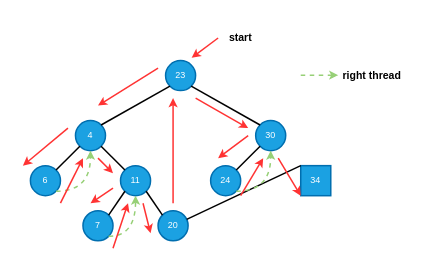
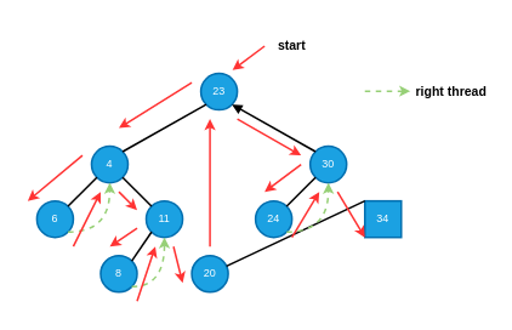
- <mxCell id="13" value="" style="endArrow=none;html=1;strokeColor=#000000;strokeWidth=2;entryX=1;entryY=1;entryDx=0;entryDy=0;exitX=0;exitY=0;exitDx=0;exitDy=0;" edge="1" parent="1" source="5" target="3"><mxGeometry width="50" height="50" relative="1" as="geometry"><mxPoint x="144.142" y="175.858" as="sourcePoint" /><mxPoint x="235.858" y="124.142" as="targetPoint" /></mxGeometry></mxCell>
+ <mxCell id="13" value="" style="endArrow=block;html=1;strokeColor=#000000;strokeWidth=2;entryX=1;entryY=1;entryDx=0;entryDy=0;exitX=0;exitY=0;exitDx=0;exitDy=0;" edge="1" parent="1" source="5" target="3"><mxGeometry width="50" height="50" relative="1" as="geometry"><mxPoint x="144.142" y="175.858" as="sourcePoint" /><mxPoint x="235.858" y="124.142" as="targetPoint" /></mxGeometry></mxCell>
- <mxCell id="18" value="" style="endArrow=none;html=1;strokeColor=#000000;strokeWidth=2;entryX=1;entryY=1;entryDx=0;entryDy=0;exitX=0;exitY=0;exitDx=0;exitDy=0;" edge="1" parent="1" source="11" target="7"><mxGeometry width="50" height="50" relative="1" as="geometry"><mxPoint x="194.142" y="225.858" as="sourcePoint" /><mxPoint x="285.858" y="174.142" as="targetPoint" /></mxGeometry></mxCell>
- <mxCell id="10" value="7" style="ellipse;whiteSpace=wrap;html=1;aspect=fixed;strokeColor=#006EAF;strokeWidth=2;fillColor=#1ba1e2;fontColor=#ffffff;" vertex="1" parent="1"><mxGeometry x="110" y="280" width="40" height="40" as="geometry" /></mxCell>
+ <mxCell id="10" value="8" style="ellipse;whiteSpace=wrap;html=1;aspect=fixed;strokeColor=#006EAF;strokeWidth=2;fillColor=#1ba1e2;fontColor=#ffffff;" vertex="1" parent="1"><mxGeometry x="110" y="280" width="40" height="40" as="geometry" /></mxCell>
